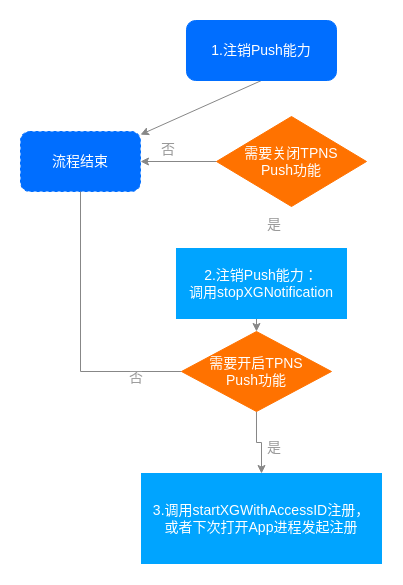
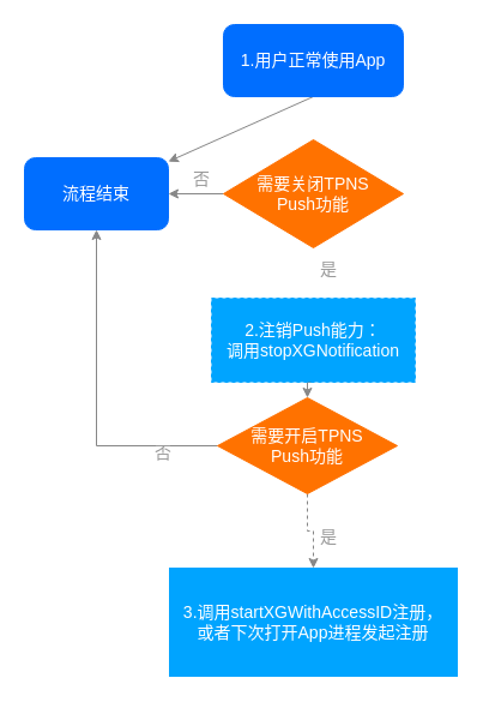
- <mxCell id="3" value="&lt;font face=&quot;helvetica&quot; style=&quot;font-size: 14px&quot;&gt;1.注销Push能力&lt;/font&gt;" style="rounded=1;whiteSpace=wrap;html=1;fillColor=#006EFF;strokeColor=#006EFF;fontSize=14;fontColor=#FFFFFF;" parent="1" vertex="1"><mxGeometry x="185.99" y="20" width="150" height="60" as="geometry" /></mxCell>
+ <mxCell id="3" value="&lt;font face=&quot;helvetica&quot; style=&quot;font-size: 14px&quot;&gt;1.用户正常使用App&lt;/font&gt;" style="rounded=1;whiteSpace=wrap;html=1;fillColor=#006EFF;strokeColor=#006EFF;fontSize=14;fontColor=#FFFFFF;" parent="1" vertex="1"><mxGeometry x="185.99" y="20" width="150" height="60" as="geometry" /></mxCell>
- <mxCell id="7" value="&lt;font face=&quot;helvetica&quot; style=&quot;font-size: 14px;&quot;&gt;流程结束&lt;br style=&quot;font-size: 14px;&quot;&gt;&lt;/font&gt;" style="rounded=1;whiteSpace=wrap;html=1;fillColor=#006EFF;strokeColor=#006EFF;fontSize=14;fontColor=#FFFFFF;dashed=1;" parent="1" vertex="1"><mxGeometry x="20" y="131" width="120" height="60" as="geometry" /></mxCell>
+ <mxCell id="7" value="&lt;font face=&quot;helvetica&quot; style=&quot;font-size: 14px;&quot;&gt;流程结束&lt;br style=&quot;font-size: 14px;&quot;&gt;&lt;/font&gt;" style="rounded=1;whiteSpace=wrap;html=1;fillColor=#006EFF;strokeColor=#006EFF;fontSize=14;fontColor=#FFFFFF;" parent="1" vertex="1"><mxGeometry x="20" y="131" width="120" height="60" as="geometry" /></mxCell>
- <mxCell id="6" value="需要关闭TPNS&lt;br style=&quot;font-size: 14px;&quot;&gt;Push功能" style="rhombus;whiteSpace=wrap;html=1;fillColor=#FF7200;strokeColor=#FF7200;fontSize=14;fontColor=#FFFFFF;" parent="1" vertex="1"><mxGeometry x="216" y="116" width="150" height="90" as="geometry" /></mxCell>
+ <mxCell id="6" value="需要关闭TPNS&lt;br style=&quot;font-size: 14px;&quot;&gt;Push功能" style="rhombus;whiteSpace=wrap;html=1;fillColor=#FF7200;strokeColor=#FF7200;fontSize=14;fontColor=#FFFFFF;" parent="1" vertex="1"><mxGeometry x="186" y="116" width="150" height="90" as="geometry" /></mxCell>
- <mxCell id="11" style="edgeStyle=orthogonalEdgeStyle;rounded=0;orthogonalLoop=1;jettySize=auto;html=1;exitX=0;exitY=0.5;exitDx=0;exitDy=0;entryX=0.5;entryY=1;entryDx=0;entryDy=0;fontColor=#878787;strokeColor=#878787;endArrow=none;" parent="1" source="13" target="7" edge="1"><mxGeometry relative="1" as="geometry" /></mxCell>
+ <mxCell id="11" style="edgeStyle=orthogonalEdgeStyle;rounded=0;orthogonalLoop=1;jettySize=auto;html=1;exitX=0;exitY=0.5;exitDx=0;exitDy=0;entryX=0.5;entryY=1;entryDx=0;entryDy=0;fontColor=#878787;strokeColor=#878787;" parent="1" source="13" target="7" edge="1"><mxGeometry relative="1" as="geometry" /></mxCell>
- <mxCell id="10" value="&lt;font face=&quot;helvetica&quot; style=&quot;font-size: 14px&quot;&gt;&lt;font style=&quot;font-size: 14px&quot;&gt;2.注销Push能力：&lt;br&gt;调用stopXGNotification&lt;/font&gt;&lt;br style=&quot;font-size: 14px&quot;&gt;&lt;/font&gt;" style="rounded=0;whiteSpace=wrap;html=1;fillColor=#00A4FF;strokeColor=#00A4FF;fontSize=14;fontColor=#FFFFFF;" parent="1" vertex="1"><mxGeometry x="175.99" y="248" width="170" height="70" as="geometry" /></mxCell>
+ <mxCell id="10" value="&lt;font face=&quot;helvetica&quot; style=&quot;font-size: 14px&quot;&gt;&lt;font style=&quot;font-size: 14px&quot;&gt;2.注销Push能力：&lt;br&gt;调用stopXGNotification&lt;/font&gt;&lt;br style=&quot;font-size: 14px&quot;&gt;&lt;/font&gt;" style="rounded=0;whiteSpace=wrap;html=1;fillColor=#00A4FF;strokeColor=#00A4FF;fontSize=14;fontColor=#FFFFFF;dashed=1;" parent="1" vertex="1"><mxGeometry x="175.99" y="248" width="170" height="70" as="geometry" /></mxCell>
- <mxCell id="12" style="edgeStyle=orthogonalEdgeStyle;rounded=0;orthogonalLoop=1;jettySize=auto;html=1;exitX=0.5;exitY=1;exitDx=0;exitDy=0;entryX=0.5;entryY=0;entryDx=0;entryDy=0;fontColor=#878787;strokeColor=#878787;" parent="1" source="13" target="15" edge="1"><mxGeometry relative="1" as="geometry" /></mxCell>
+ <mxCell id="12" style="edgeStyle=orthogonalEdgeStyle;rounded=0;orthogonalLoop=1;jettySize=auto;html=1;exitX=0.5;exitY=1;exitDx=0;exitDy=0;entryX=0.5;entryY=0;entryDx=0;entryDy=0;fontColor=#878787;strokeColor=#878787;dashed=1;" parent="1" source="13" target="15" edge="1"><mxGeometry relative="1" as="geometry" /></mxCell>
